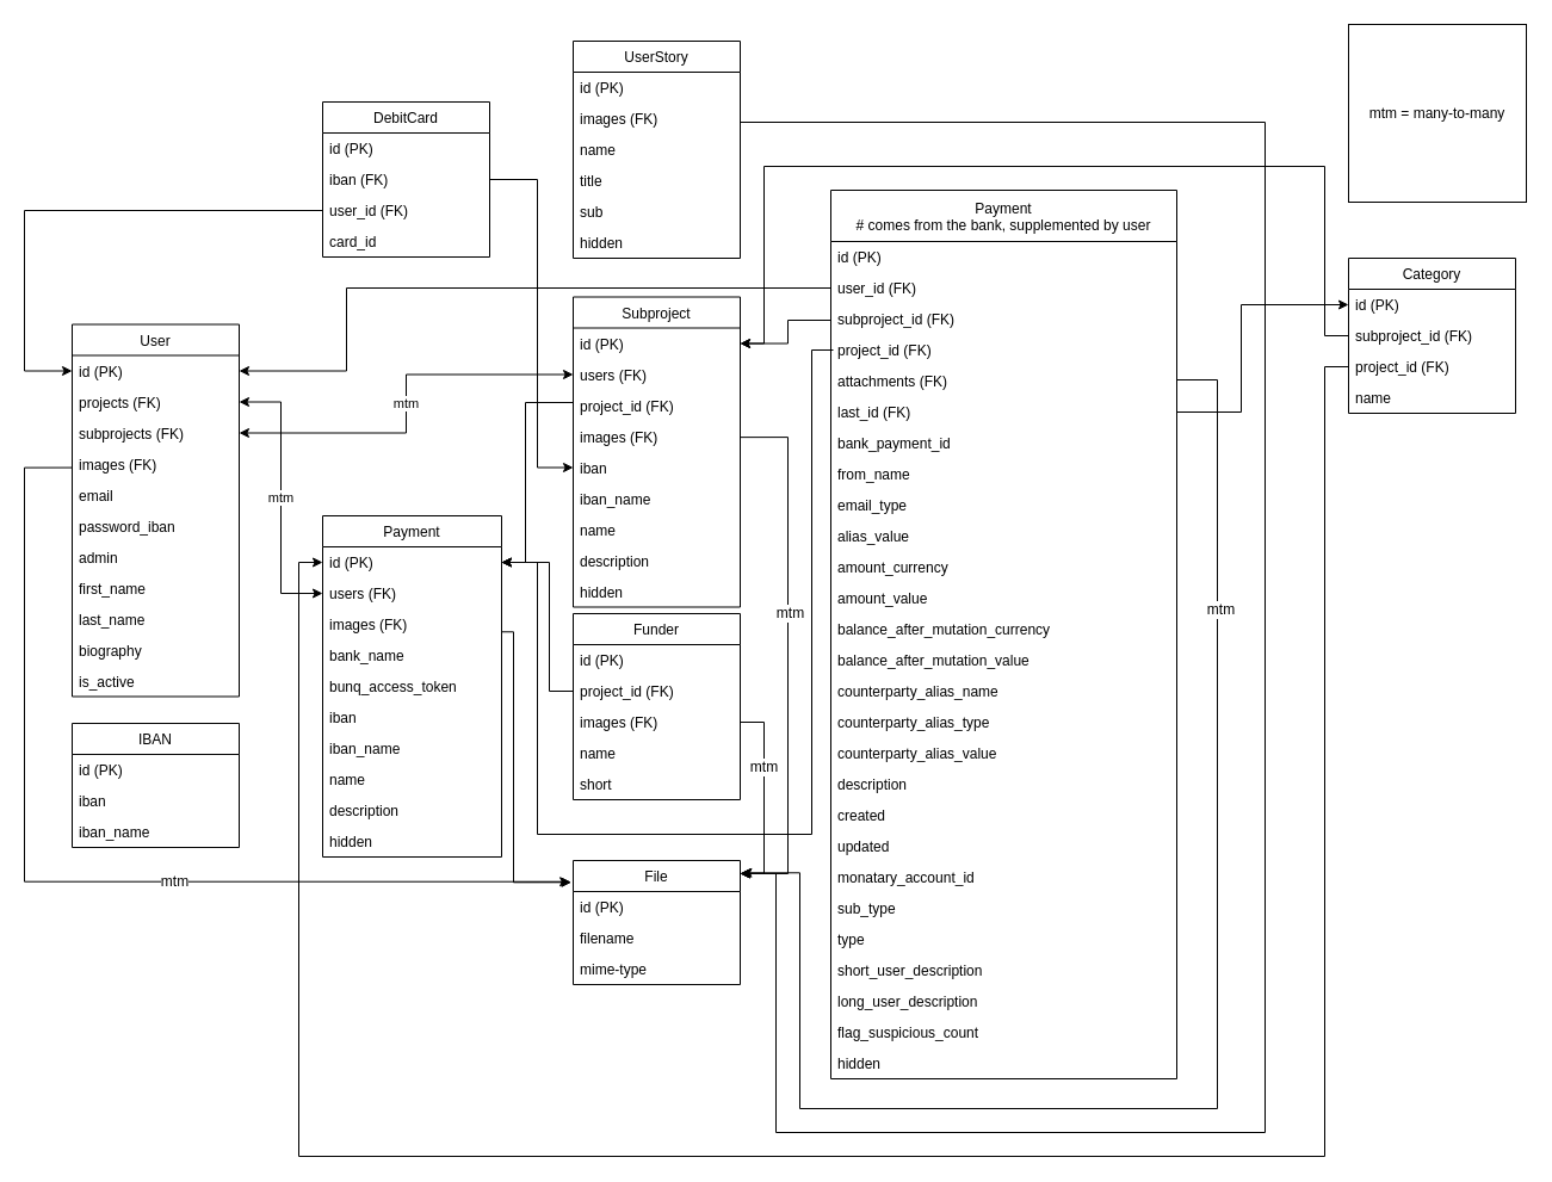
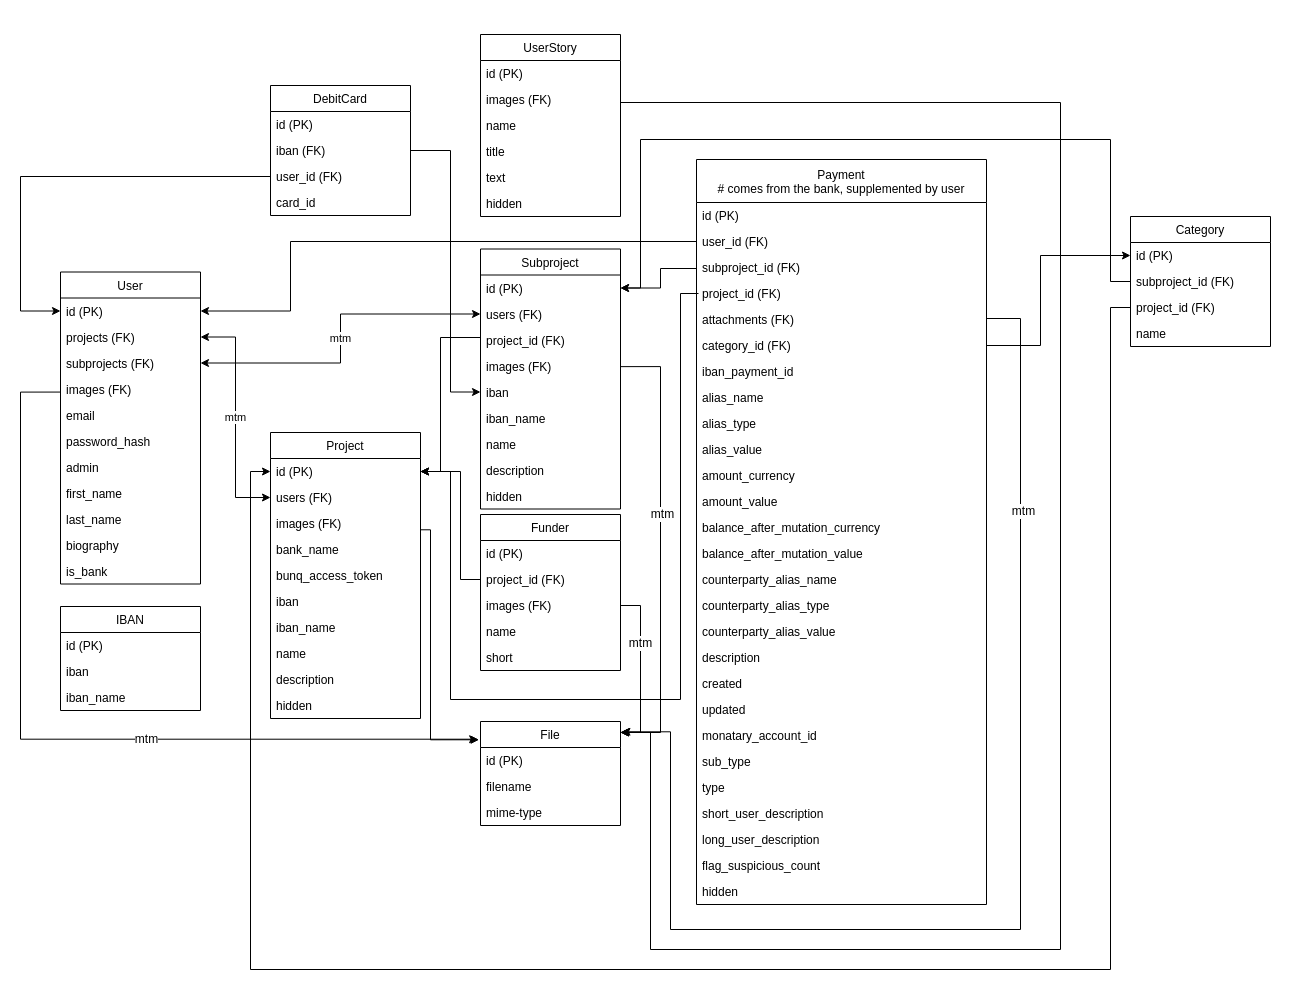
- <mxCell id="103" value="mtm = many-to-many" style="whiteSpace=wrap;html=1;aspect=fixed;" parent="1" vertex="1"><mxGeometry x="1130" y="20" width="149" height="149" as="geometry" /></mxCell>
- <mxCell id="71" value="sub" style="text;strokeColor=none;fillColor=none;align=left;verticalAlign=top;spacingLeft=4;spacingRight=4;overflow=hidden;rotatable=0;points=[[0,0.5],[1,0.5]];portConstraint=eastwest;" parent="66" vertex="1"><mxGeometry y="130" width="140" height="26" as="geometry" /></mxCell>
+ <mxCell id="71" value="text" style="text;strokeColor=none;fillColor=none;align=left;verticalAlign=top;spacingLeft=4;spacingRight=4;overflow=hidden;rotatable=0;points=[[0,0.5],[1,0.5]];portConstraint=eastwest;" parent="66" vertex="1"><mxGeometry y="130" width="140" height="26" as="geometry" /></mxCell>
- <mxCell id="8" value="last_id (FK)" style="text;strokeColor=none;fillColor=none;align=left;verticalAlign=top;spacingLeft=4;spacingRight=4;overflow=hidden;rotatable=0;points=[[0,0.5],[1,0.5]];portConstraint=eastwest;" vertex="1" parent="2"><mxGeometry y="173" width="290" height="26" as="geometry" /></mxCell>
+ <mxCell id="8" value="category_id (FK)" style="text;strokeColor=none;fillColor=none;align=left;verticalAlign=top;spacingLeft=4;spacingRight=4;overflow=hidden;rotatable=0;points=[[0,0.5],[1,0.5]];portConstraint=eastwest;" vertex="1" parent="2"><mxGeometry y="173" width="290" height="26" as="geometry" /></mxCell>
- <mxCell id="9" value="bank_payment_id" style="text;strokeColor=none;fillColor=none;align=left;verticalAlign=top;spacingLeft=4;spacingRight=4;overflow=hidden;rotatable=0;points=[[0,0.5],[1,0.5]];portConstraint=eastwest;" parent="2" vertex="1"><mxGeometry y="199" width="290" height="26" as="geometry" /></mxCell>
+ <mxCell id="9" value="iban_payment_id" style="text;strokeColor=none;fillColor=none;align=left;verticalAlign=top;spacingLeft=4;spacingRight=4;overflow=hidden;rotatable=0;points=[[0,0.5],[1,0.5]];portConstraint=eastwest;" parent="2" vertex="1"><mxGeometry y="199" width="290" height="26" as="geometry" /></mxCell>
- <mxCell id="10" value="from_name" style="text;strokeColor=none;fillColor=none;align=left;verticalAlign=top;spacingLeft=4;spacingRight=4;overflow=hidden;rotatable=0;points=[[0,0.5],[1,0.5]];portConstraint=eastwest;" parent="2" vertex="1"><mxGeometry y="225" width="290" height="26" as="geometry" /></mxCell>
+ <mxCell id="10" value="alias_name" style="text;strokeColor=none;fillColor=none;align=left;verticalAlign=top;spacingLeft=4;spacingRight=4;overflow=hidden;rotatable=0;points=[[0,0.5],[1,0.5]];portConstraint=eastwest;" parent="2" vertex="1"><mxGeometry y="225" width="290" height="26" as="geometry" /></mxCell>
- <mxCell id="11" value="email_type" style="text;strokeColor=none;fillColor=none;align=left;verticalAlign=top;spacingLeft=4;spacingRight=4;overflow=hidden;rotatable=0;points=[[0,0.5],[1,0.5]];portConstraint=eastwest;" parent="2" vertex="1"><mxGeometry y="251" width="290" height="26" as="geometry" /></mxCell>
+ <mxCell id="11" value="alias_type" style="text;strokeColor=none;fillColor=none;align=left;verticalAlign=top;spacingLeft=4;spacingRight=4;overflow=hidden;rotatable=0;points=[[0,0.5],[1,0.5]];portConstraint=eastwest;" parent="2" vertex="1"><mxGeometry y="251" width="290" height="26" as="geometry" /></mxCell>
- <mxCell id="36" value="password_iban" style="text;strokeColor=none;fillColor=none;align=left;verticalAlign=top;spacingLeft=4;spacingRight=4;overflow=hidden;rotatable=0;points=[[0,0.5],[1,0.5]];portConstraint=eastwest;" parent="30" vertex="1"><mxGeometry y="156" width="140" height="26" as="geometry" /></mxCell>
+ <mxCell id="36" value="password_hash" style="text;strokeColor=none;fillColor=none;align=left;verticalAlign=top;spacingLeft=4;spacingRight=4;overflow=hidden;rotatable=0;points=[[0,0.5],[1,0.5]];portConstraint=eastwest;" parent="30" vertex="1"><mxGeometry y="156" width="140" height="26" as="geometry" /></mxCell>
- <mxCell id="43" value="Payment" style="swimlane;fontStyle=0;childLayout=stackLayout;horizontal=1;startSize=26;fillColor=none;horizontalStack=0;resizeParent=1;resizeParentMax=0;resizeLast=0;collapsible=1;marginBottom=0;" parent="1" vertex="1"><mxGeometry x="270" y="432" width="150" height="286" as="geometry" /></mxCell>
+ <mxCell id="43" value="Project" style="swimlane;fontStyle=0;childLayout=stackLayout;horizontal=1;startSize=26;fillColor=none;horizontalStack=0;resizeParent=1;resizeParentMax=0;resizeLast=0;collapsible=1;marginBottom=0;" parent="1" vertex="1"><mxGeometry x="270" y="432" width="150" height="286" as="geometry" /></mxCell>
- <mxCell id="41" value="is_active" style="text;strokeColor=none;fillColor=none;align=left;verticalAlign=top;spacingLeft=4;spacingRight=4;overflow=hidden;rotatable=0;points=[[0,0.5],[1,0.5]];portConstraint=eastwest;" parent="30" vertex="1"><mxGeometry y="286" width="140" height="26" as="geometry" /></mxCell>
+ <mxCell id="41" value="is_bank" style="text;strokeColor=none;fillColor=none;align=left;verticalAlign=top;spacingLeft=4;spacingRight=4;overflow=hidden;rotatable=0;points=[[0,0.5],[1,0.5]];portConstraint=eastwest;" parent="30" vertex="1"><mxGeometry y="286" width="140" height="26" as="geometry" /></mxCell>
